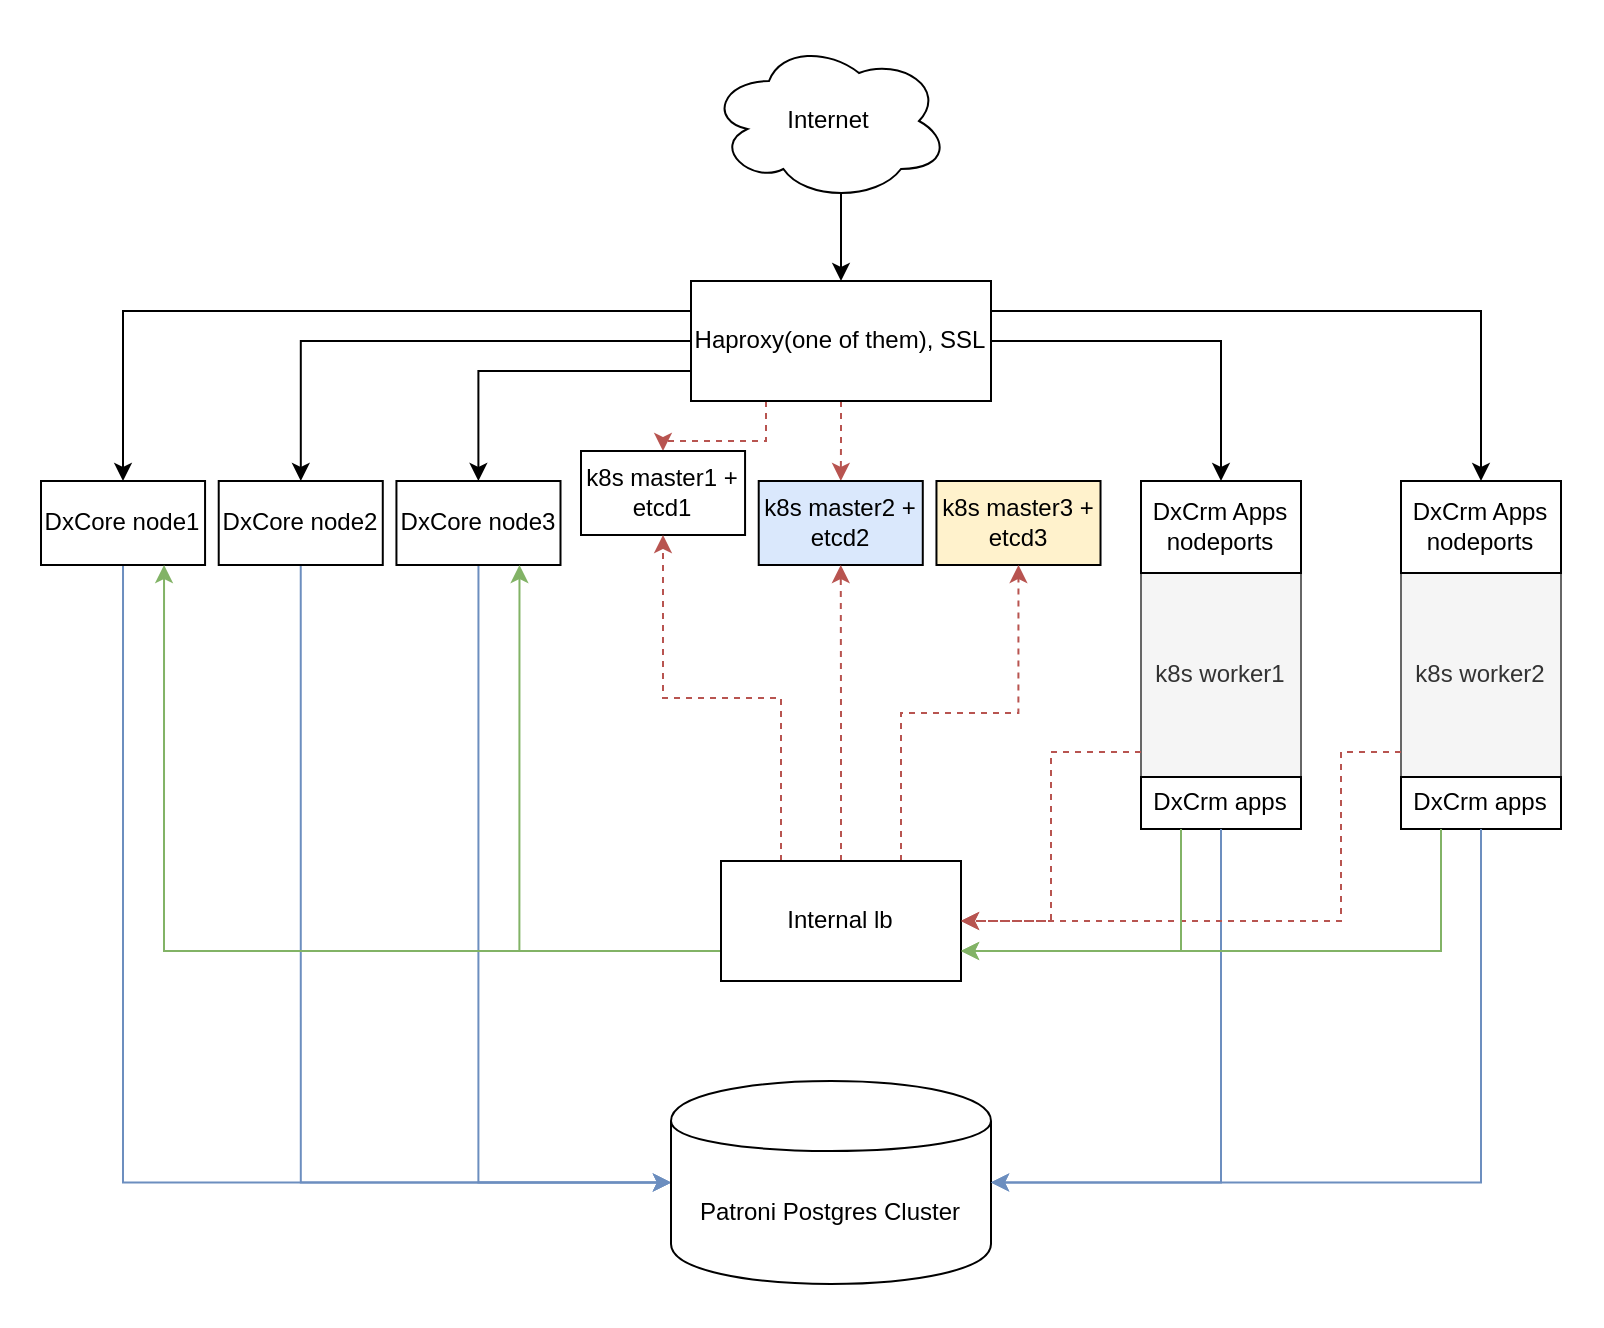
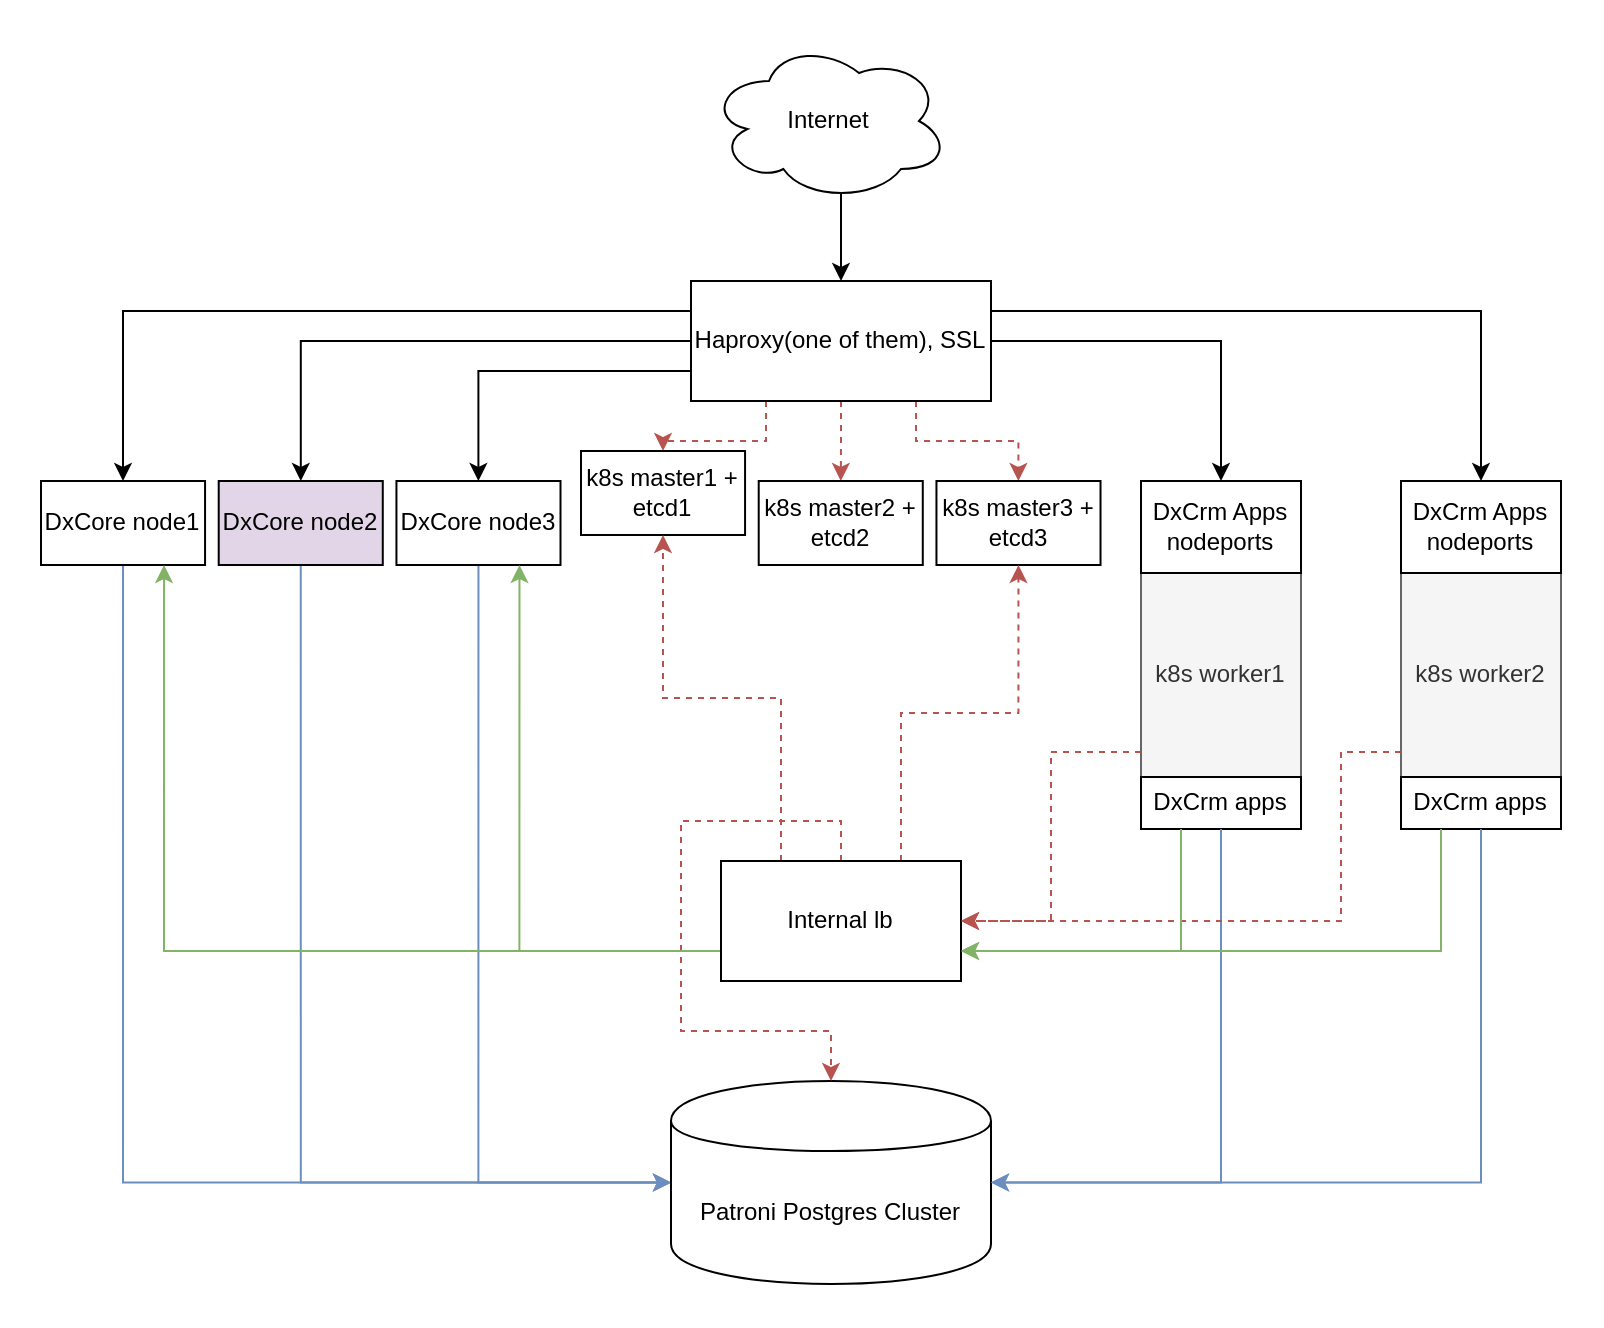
+ <mxCell id="11" style="edgeStyle=orthogonalEdgeStyle;rounded=0;orthogonalLoop=1;jettySize=auto;html=1;exitX=0.75;exitY=1;exitDx=0;exitDy=0;fillColor=#f8cecc;strokeColor=#b85450;dashed=1;" edge="1" parent="1" source="12" target="21"><mxGeometry relative="1" as="geometry" /></mxCell>
- <mxCell id="16" value="DxCore node2" style="rounded=0;whiteSpace=wrap;html=1;" vertex="1" parent="1"><mxGeometry x="108.861" y="240" width="82.025" height="42" as="geometry" /></mxCell>
+ <mxCell id="16" value="DxCore node2" style="rounded=0;whiteSpace=wrap;html=1;fillColor=#e1d5e7;" vertex="1" parent="1"><mxGeometry x="108.861" y="240" width="82.025" height="42" as="geometry" /></mxCell>
- <mxCell id="20" value="k8s master2 + etcd2" style="rounded=0;whiteSpace=wrap;html=1;fillColor=#dae8fc;" vertex="1" parent="1"><mxGeometry x="378.864" y="240" width="82.025" height="42" as="geometry" /></mxCell>
+ <mxCell id="20" value="k8s master2 + etcd2" style="rounded=0;whiteSpace=wrap;html=1;" vertex="1" parent="1"><mxGeometry x="378.864" y="240" width="82.025" height="42" as="geometry" /></mxCell>
- <mxCell id="21" value="k8s master3 + etcd3" style="rounded=0;whiteSpace=wrap;html=1;fillColor=#fff2cc;" vertex="1" parent="1"><mxGeometry x="467.725" y="240" width="82.025" height="42" as="geometry" /></mxCell>
+ <mxCell id="21" value="k8s master3 + etcd3" style="rounded=0;whiteSpace=wrap;html=1;" vertex="1" parent="1"><mxGeometry x="467.725" y="240" width="82.025" height="42" as="geometry" /></mxCell>
- <mxCell id="24" style="edgeStyle=orthogonalEdgeStyle;rounded=0;orthogonalLoop=1;jettySize=auto;html=1;exitX=0.5;exitY=0;exitDx=0;exitDy=0;entryX=0.5;entryY=1;entryDx=0;entryDy=0;fillColor=#f8cecc;strokeColor=#b85450;dashed=1;" edge="1" parent="1" source="38" target="20"><mxGeometry relative="1" as="geometry" /></mxCell>
+ <mxCell id="24" style="edgeStyle=orthogonalEdgeStyle;rounded=0;orthogonalLoop=1;jettySize=auto;html=1;exitX=0.5;exitY=0;exitDx=0;exitDy=0;fillColor=#f8cecc;strokeColor=#b85450;dashed=1;" edge="1" parent="1" source="38" target="22"><mxGeometry relative="1" as="geometry" /></mxCell>
